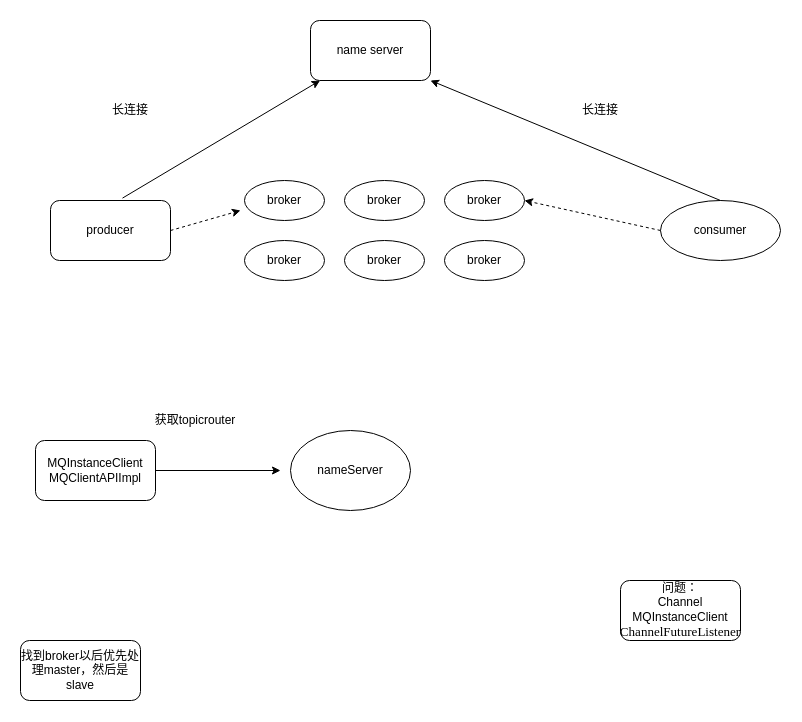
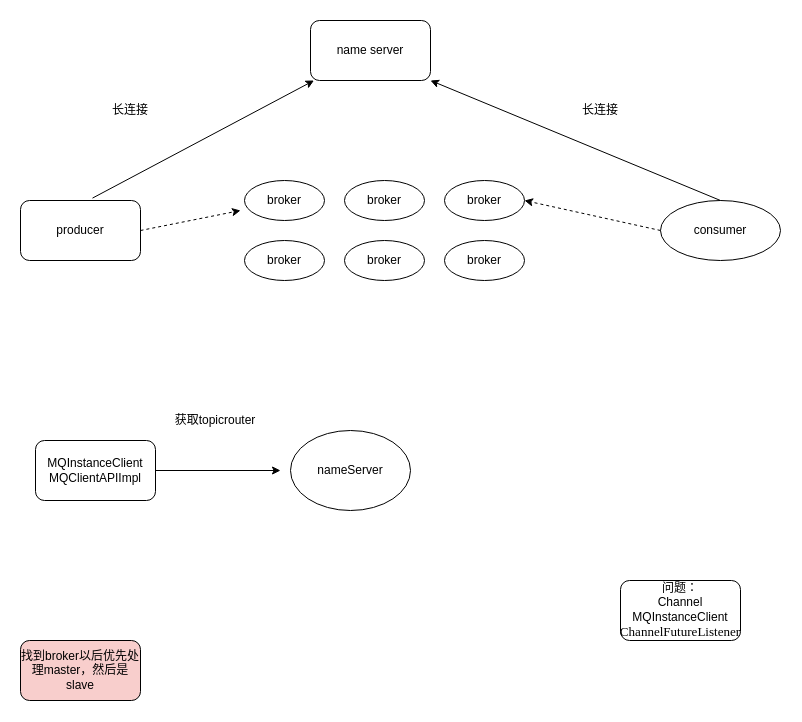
- <mxCell id="3" value="producer" style="rounded=1;whiteSpace=wrap;html=1;" parent="1" vertex="1"><mxGeometry x="50" y="200" width="120" height="60" as="geometry" /></mxCell>
+ <mxCell id="3" value="producer" style="rounded=1;whiteSpace=wrap;html=1;" parent="1" vertex="1"><mxGeometry x="20" y="200" width="120" height="60" as="geometry" /></mxCell>
- <mxCell id="20" value="获取topicrouter" style="text;html=1;strokeColor=none;fillColor=none;align=center;verticalAlign=middle;whiteSpace=wrap;rounded=0;" vertex="1" parent="1"><mxGeometry x="120" y="410" width="150" height="20" as="geometry" /></mxCell>
+ <mxCell id="20" value="获取topicrouter" style="text;html=1;strokeColor=none;fillColor=none;align=center;verticalAlign=middle;whiteSpace=wrap;rounded=0;" vertex="1" parent="1"><mxGeometry x="140" y="410" width="150" height="20" as="geometry" /></mxCell>
- <mxCell id="22" value="找到broker以后优先处理master，然后是slave" style="rounded=1;whiteSpace=wrap;html=1;" vertex="1" parent="1"><mxGeometry x="20" y="640" width="120" height="60" as="geometry" /></mxCell>
+ <mxCell id="22" value="找到broker以后优先处理master，然后是slave" style="rounded=1;whiteSpace=wrap;html=1;fillColor=#f8cecc;" vertex="1" parent="1"><mxGeometry x="20" y="640" width="120" height="60" as="geometry" /></mxCell>
